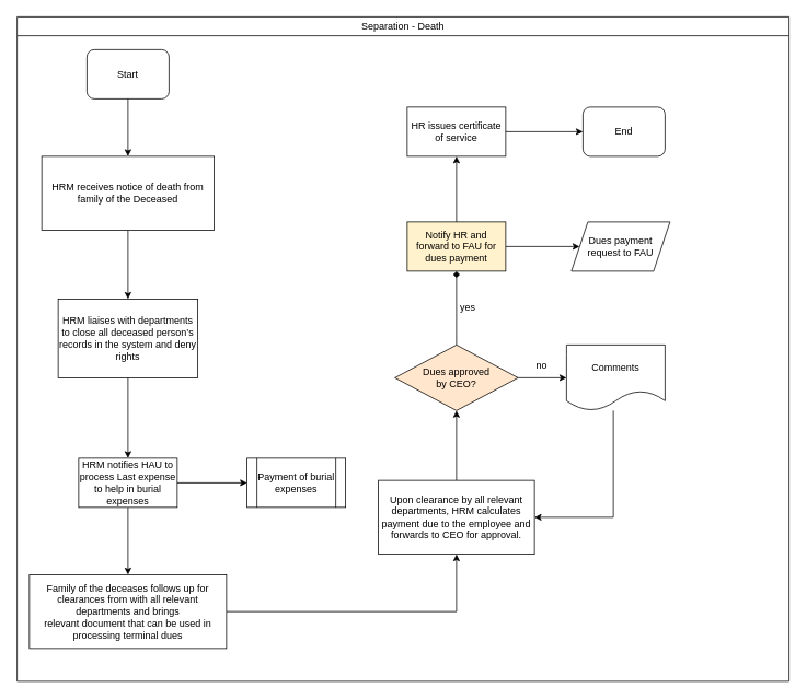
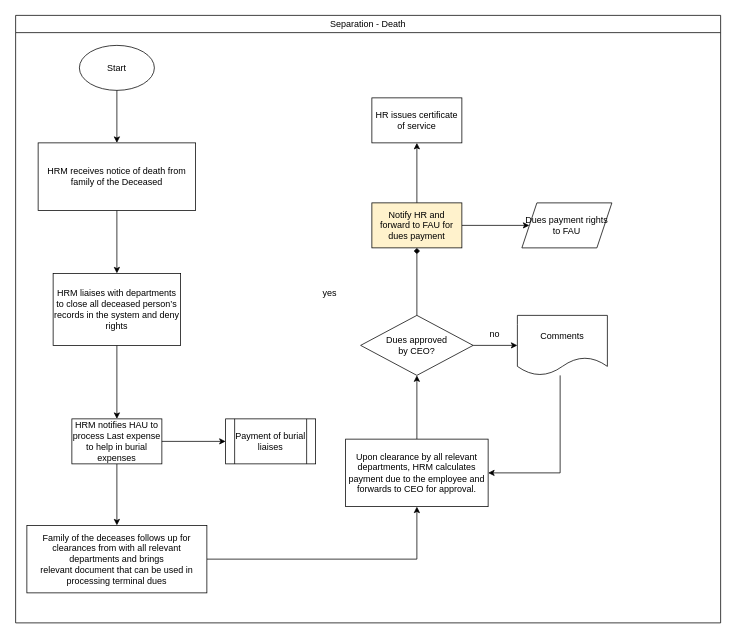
- <mxCell id="3" value="Start" style="rounded=1;whiteSpace=wrap;html=1;" vertex="1" parent="2"><mxGeometry x="85" y="40" width="100" height="60" as="geometry" /></mxCell>
+ <mxCell id="3" value="Start" style="ellipse;whiteSpace=wrap;html=1;" vertex="1" parent="2"><mxGeometry x="85" y="40" width="100" height="60" as="geometry" /></mxCell>
- <mxCell id="22" value="" style="edgeStyle=orthogonalEdgeStyle;rounded=0;orthogonalLoop=1;jettySize=auto;html=1;entryX=0;entryY=0.5;entryDx=0;entryDy=0;" edge="1" parent="2" source="23" target="24"><mxGeometry relative="1" as="geometry"><mxPoint x="675" y="140" as="targetPoint" /></mxGeometry></mxCell>
- <mxCell id="24" value="End" style="rounded=1;whiteSpace=wrap;html=1;" vertex="1" parent="2"><mxGeometry x="689" y="110" width="100" height="60" as="geometry" /></mxCell>
- <mxCell id="25" value="Dues payment request to FAU" style="shape=parallelogram;perimeter=parallelogramPerimeter;whiteSpace=wrap;html=1;fixedSize=1;rounded=0;" vertex="1" parent="2"><mxGeometry x="675" y="250" width="120" height="60" as="geometry" /></mxCell>
+ <mxCell id="25" value="Dues payment rights to FAU" style="shape=parallelogram;perimeter=parallelogramPerimeter;whiteSpace=wrap;html=1;fixedSize=1;rounded=0;" vertex="1" parent="2"><mxGeometry x="675" y="250" width="120" height="60" as="geometry" /></mxCell>
- <mxCell id="21" value="yes" style="text;html=1;strokeColor=none;fillColor=none;align=center;verticalAlign=middle;whiteSpace=wrap;rounded=0;" vertex="1" parent="2"><mxGeometry x="529" y="345" width="40" height="20" as="geometry" /></mxCell>
+ <mxCell id="21" value="yes" style="text;html=1;strokeColor=none;fillColor=none;align=center;verticalAlign=middle;whiteSpace=wrap;rounded=0;" vertex="1" parent="2"><mxGeometry x="399" y="360" width="40" height="20" as="geometry" /></mxCell>
- <mxCell id="15" value="&lt;div&gt;Dues approved&lt;/div&gt;&lt;div&gt; by CEO?&lt;/div&gt;" style="rhombus;whiteSpace=wrap;html=1;rounded=0;fillColor=#ffe6cc;" vertex="1" parent="2"><mxGeometry x="460" y="400" width="150" height="80" as="geometry" /></mxCell>
+ <mxCell id="15" value="&lt;div&gt;Dues approved&lt;/div&gt;&lt;div&gt; by CEO?&lt;/div&gt;" style="rhombus;whiteSpace=wrap;html=1;rounded=0;" vertex="1" parent="2"><mxGeometry x="460" y="400" width="150" height="80" as="geometry" /></mxCell>
- <mxCell id="29" value="Payment of burial expenses" style="shape=process;whiteSpace=wrap;html=1;backgroundOutline=1;" vertex="1" parent="1"><mxGeometry x="300" y="558" width="120" height="60" as="geometry" /></mxCell>
+ <mxCell id="29" value="Payment of burial liaises" style="shape=process;whiteSpace=wrap;html=1;backgroundOutline=1;" vertex="1" parent="1"><mxGeometry x="300" y="558" width="120" height="60" as="geometry" /></mxCell>
